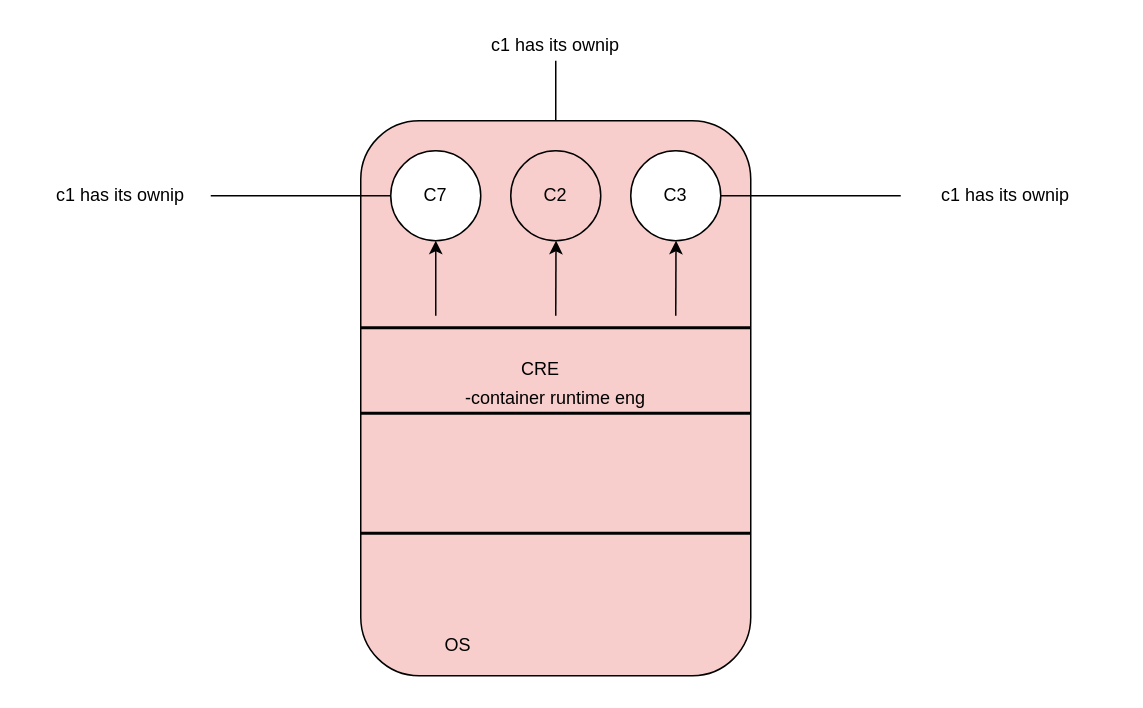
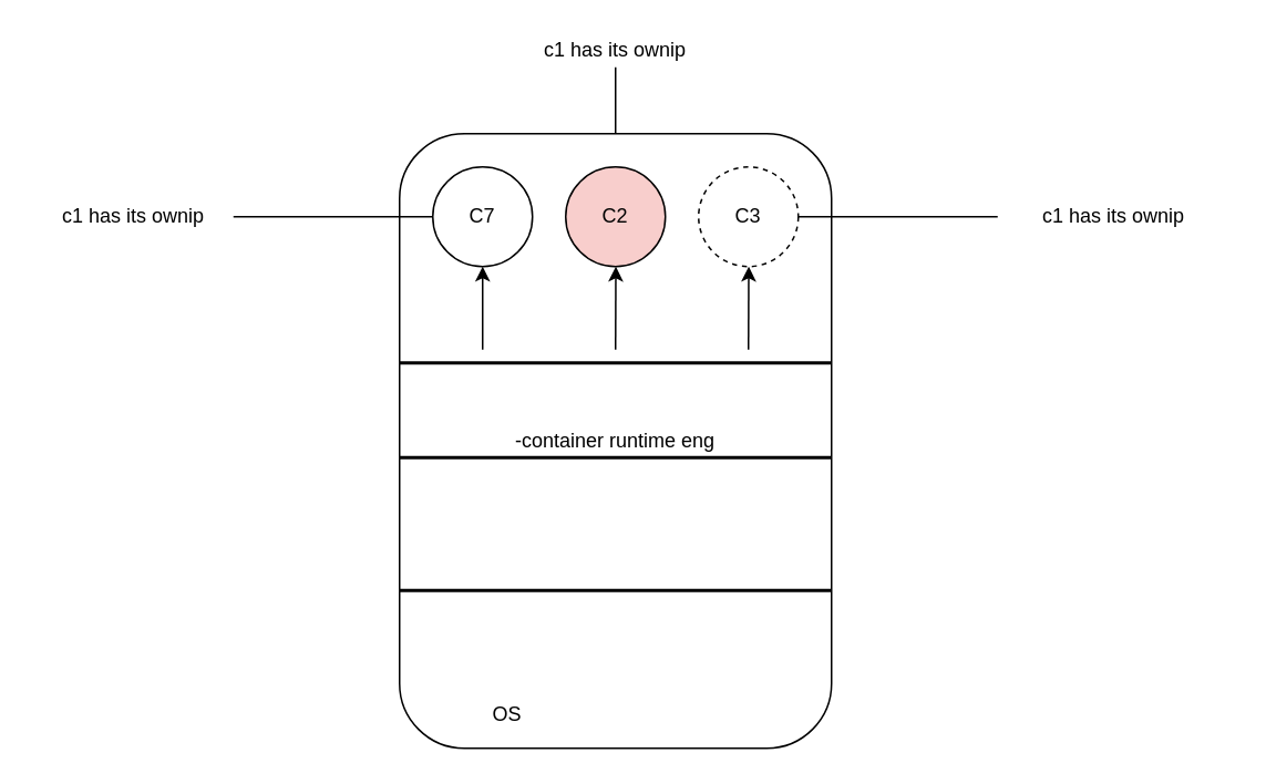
- <mxCell id="8" value="C3" style="ellipse;whiteSpace=wrap;html=1;aspect=fixed;" vertex="1" parent="1"><mxGeometry x="420" y="100" width="60" height="60" as="geometry" /></mxCell>
+ <mxCell id="8" value="C3" style="ellipse;whiteSpace=wrap;html=1;aspect=fixed;dashed=1;" vertex="1" parent="1"><mxGeometry x="420" y="100" width="60" height="60" as="geometry" /></mxCell>
- <mxCell id="13" value="CRE" style="text;html=1;strokeColor=none;fillColor=none;align=center;verticalAlign=middle;whiteSpace=wrap;rounded=0;" vertex="1" parent="1"><mxGeometry x="340" y="236" width="40" height="20" as="geometry" /></mxCell>
- <mxCell id="2" value="-container runtime eng" style="rounded=1;whiteSpace=wrap;html=1;fillColor=#f8cecc;" vertex="1" parent="1"><mxGeometry x="240" y="80" width="260" height="370" as="geometry" /></mxCell>
+ <mxCell id="2" value="-container runtime eng" style="rounded=1;whiteSpace=wrap;html=1;" vertex="1" parent="1"><mxGeometry x="240" y="80" width="260" height="370" as="geometry" /></mxCell>
